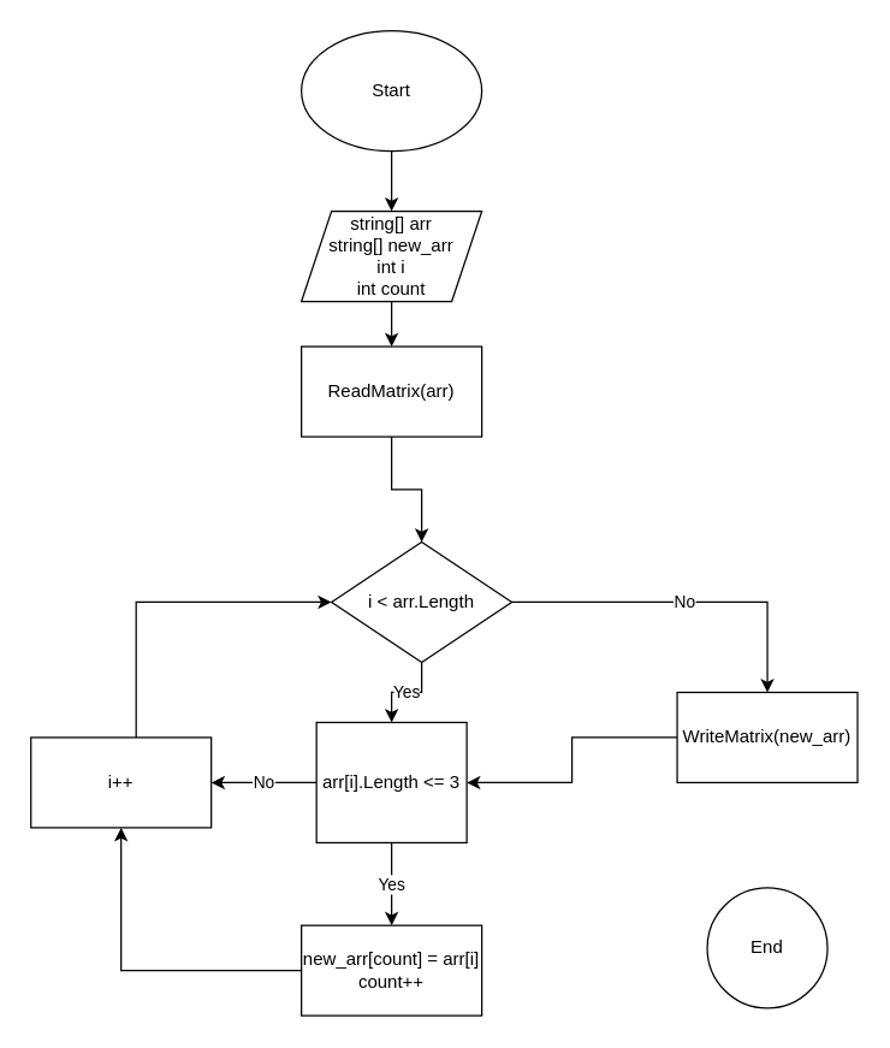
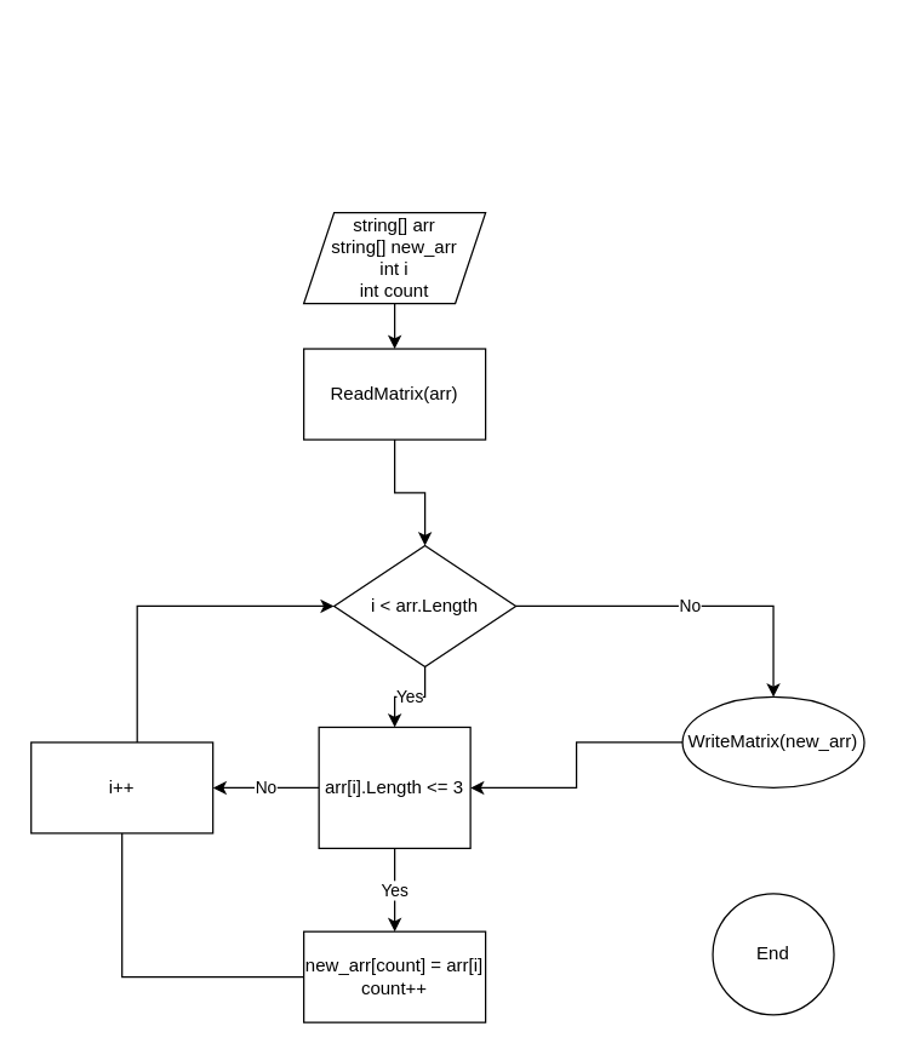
- <mxCell id="3" value="Start" style="ellipse;whiteSpace=wrap;html=1;" vertex="1" parent="1"><mxGeometry x="200" y="20" width="120" height="80" as="geometry" /></mxCell>
- <mxCell id="2" style="edgeStyle=orthogonalEdgeStyle;rounded=0;orthogonalLoop=1;jettySize=auto;html=1;entryX=0.5;entryY=0;entryDx=0;entryDy=0;" edge="1" parent="1" source="3" target="5"><mxGeometry relative="1" as="geometry" /></mxCell>
- <mxCell id="19" value="WriteMatrix(new_arr)" style="whiteSpace=wrap;html=1;" vertex="1" parent="1"><mxGeometry x="450" y="460" width="120" height="60" as="geometry" /></mxCell>
+ <mxCell id="19" value="WriteMatrix(new_arr)" style="ellipse;whiteSpace=wrap;html=1;" vertex="1" parent="1"><mxGeometry x="450" y="460" width="120" height="60" as="geometry" /></mxCell>
- <mxCell id="12" style="edgeStyle=orthogonalEdgeStyle;rounded=0;orthogonalLoop=1;jettySize=auto;html=1;entryX=0.5;entryY=1;entryDx=0;entryDy=0;" edge="1" parent="1" source="13" target="15"><mxGeometry relative="1" as="geometry" /></mxCell>
+ <mxCell id="12" style="edgeStyle=orthogonalEdgeStyle;rounded=0;orthogonalLoop=1;jettySize=auto;html=1;entryX=0.5;entryY=1;entryDx=0;entryDy=0;endArrow=none;" edge="1" parent="1" source="13" target="15"><mxGeometry relative="1" as="geometry" /></mxCell>
